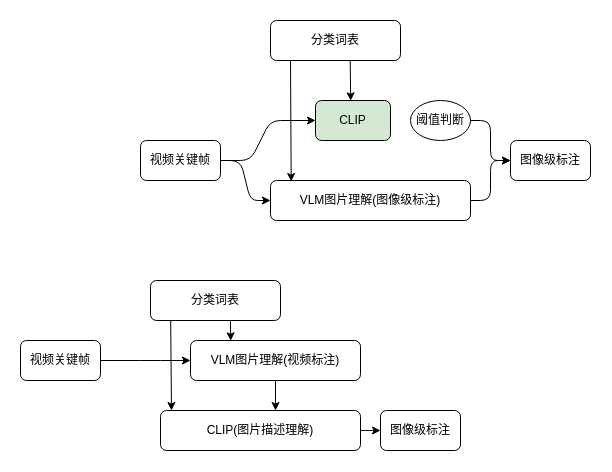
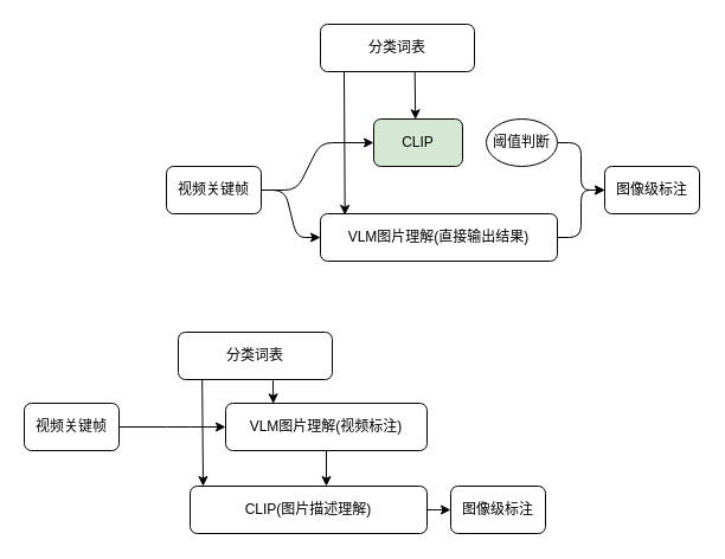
- <mxCell id="4" value="VLM图片理解(图像级标注)" style="rounded=1;whiteSpace=wrap;html=1;" parent="1" vertex="1"><mxGeometry x="270" y="180" width="200" height="40" as="geometry" /></mxCell>
+ <mxCell id="4" value="VLM图片理解(直接输出结果)" style="rounded=1;whiteSpace=wrap;html=1;" parent="1" vertex="1"><mxGeometry x="270" y="180" width="200" height="40" as="geometry" /></mxCell>
